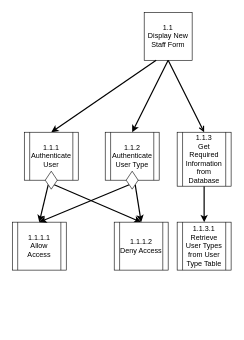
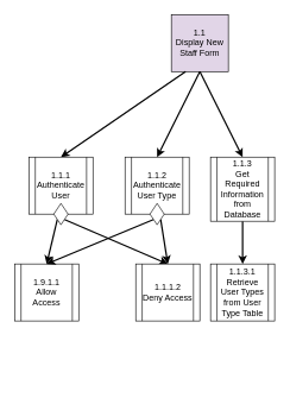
- <mxCell id="2" value="1.1&lt;br&gt;Display New Staff Form" style="whiteSpace=wrap;html=1;aspect=fixed;" parent="1" vertex="1"><mxGeometry x="240" width="80" height="80" as="geometry" y="20" /></mxCell>
+ <mxCell id="2" value="1.1&lt;br&gt;Display New Staff Form" style="whiteSpace=wrap;html=1;aspect=fixed;fillColor=#e1d5e7;" parent="1" vertex="1"><mxGeometry x="240" width="80" height="80" as="geometry" y="20" /></mxCell>
- <mxCell id="17" value="" style="endArrow=open;html=1;strokeWidth=2;entryX=0.5;entryY=0;entryDx=0;entryDy=0;exitX=0.5;exitY=1;exitDx=0;exitDy=0;" parent="1" source="2" target="20" edge="1"><mxGeometry width="50" height="50" relative="1" as="geometry"><mxPoint x="300" y="100" as="sourcePoint" /><mxPoint x="340" y="220" as="targetPoint" /></mxGeometry></mxCell>
+ <mxCell id="17" value="" style="endArrow=classic;html=1;strokeWidth=2;entryX=0.5;entryY=0;entryDx=0;entryDy=0;exitX=0.5;exitY=1;exitDx=0;exitDy=0;" parent="1" source="2" target="20" edge="1"><mxGeometry width="50" height="50" relative="1" as="geometry"><mxPoint x="300" y="100" as="sourcePoint" /><mxPoint x="340" y="220" as="targetPoint" /></mxGeometry></mxCell>
- <mxCell id="9" value="1.1.1.1&lt;br&gt;Allow Access" style="shape=process;whiteSpace=wrap;html=1;backgroundOutline=1;" parent="1" vertex="1"><mxGeometry x="20" y="370" width="90" height="80" as="geometry" /></mxCell>
+ <mxCell id="9" value="1.9.1.1&lt;br&gt;Allow Access" style="shape=process;whiteSpace=wrap;html=1;backgroundOutline=1;" parent="1" vertex="1"><mxGeometry x="20" y="370" width="90" height="80" as="geometry" /></mxCell>
